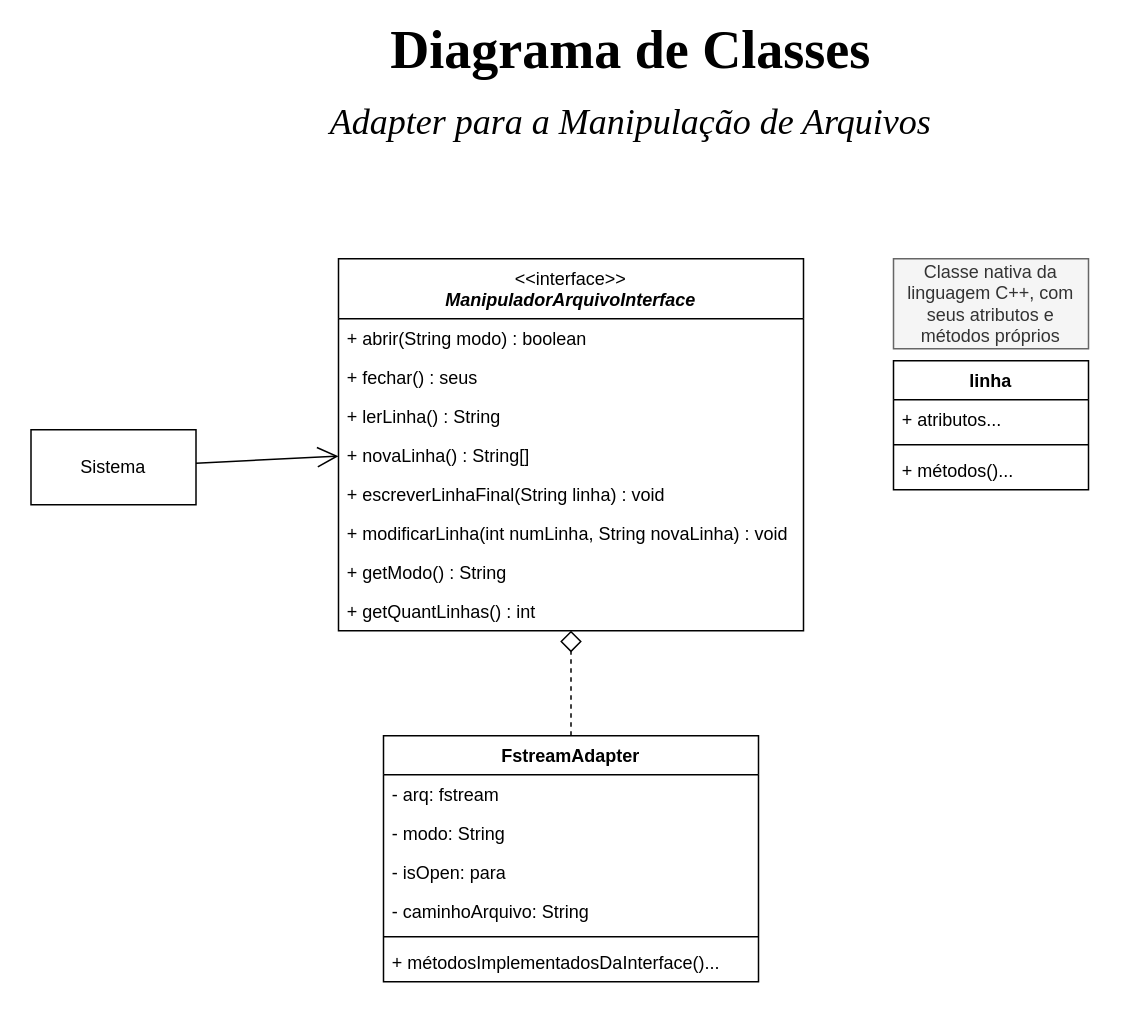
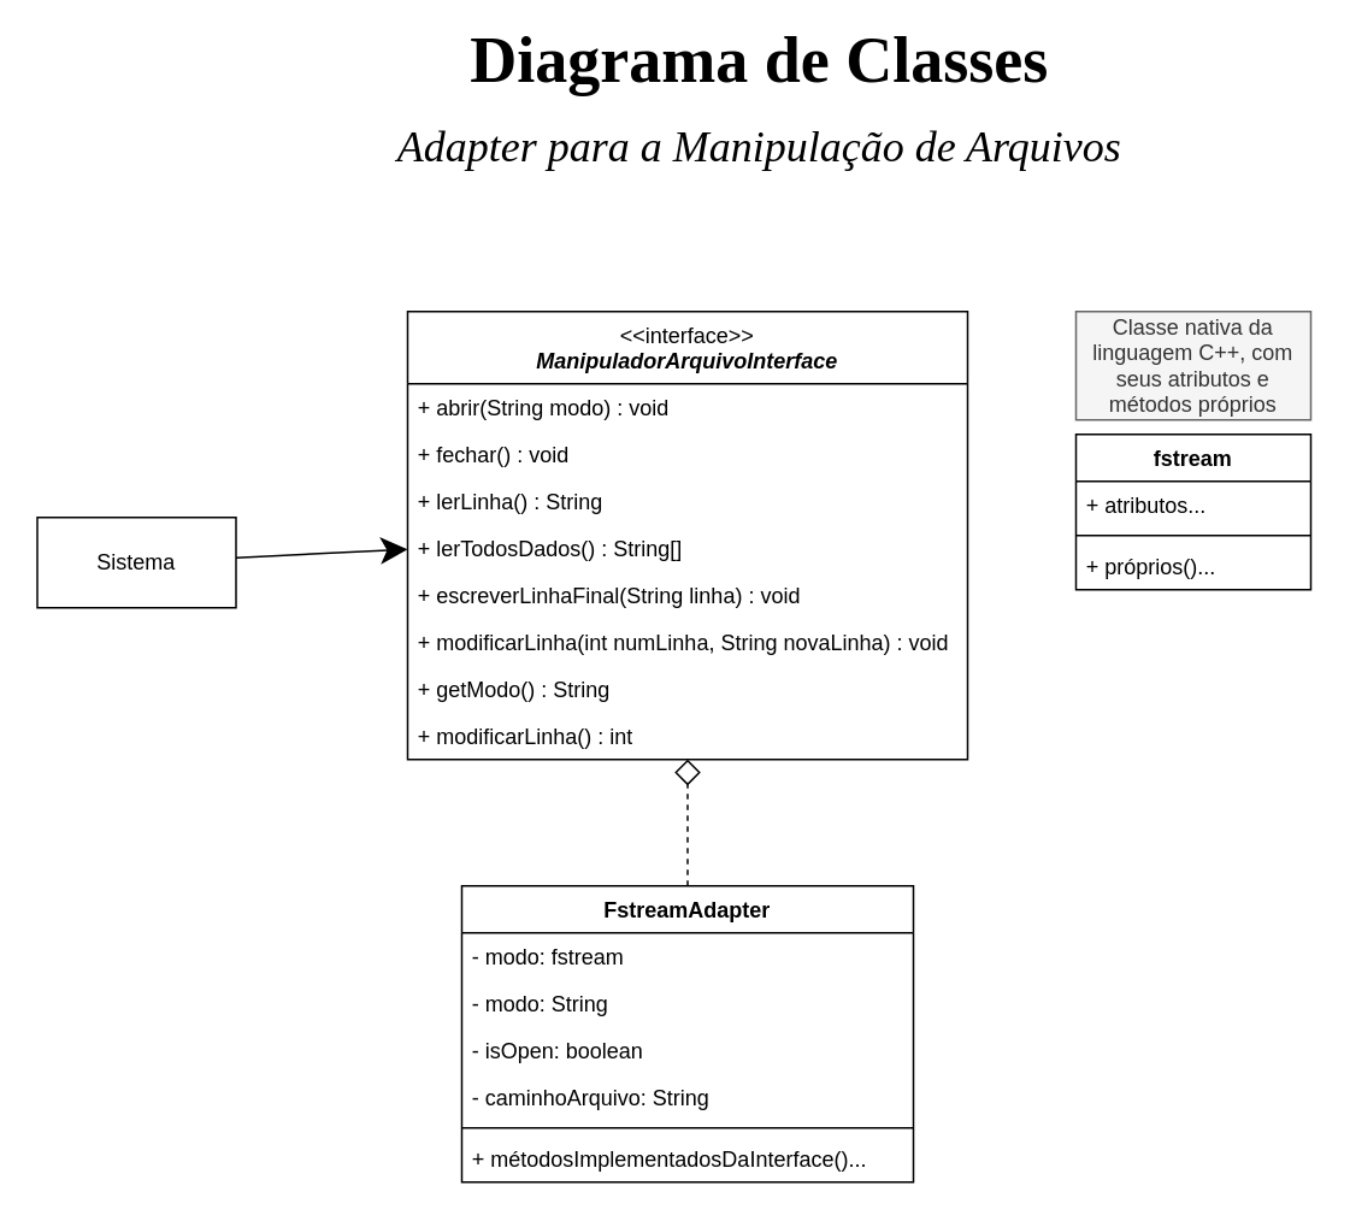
- <mxCell id="5" value="+ abrir(String modo) : boolean" style="text;strokeColor=none;fillColor=none;align=left;verticalAlign=top;spacingLeft=4;spacingRight=4;overflow=hidden;rotatable=0;points=[[0,0.5],[1,0.5]];portConstraint=eastwest;whiteSpace=wrap;html=1;" parent="4" vertex="1"><mxGeometry y="40" width="310" height="26" as="geometry" /></mxCell>
+ <mxCell id="5" value="+ abrir(String modo) : void" style="text;strokeColor=none;fillColor=none;align=left;verticalAlign=top;spacingLeft=4;spacingRight=4;overflow=hidden;rotatable=0;points=[[0,0.5],[1,0.5]];portConstraint=eastwest;whiteSpace=wrap;html=1;" parent="4" vertex="1"><mxGeometry y="40" width="310" height="26" as="geometry" /></mxCell>
- <mxCell id="6" value="+ fechar() : seus" style="text;strokeColor=none;fillColor=none;align=left;verticalAlign=top;spacingLeft=4;spacingRight=4;overflow=hidden;rotatable=0;points=[[0,0.5],[1,0.5]];portConstraint=eastwest;whiteSpace=wrap;html=1;" parent="4" vertex="1"><mxGeometry y="66" width="310" height="26" as="geometry" /></mxCell>
+ <mxCell id="6" value="+ fechar() : void" style="text;strokeColor=none;fillColor=none;align=left;verticalAlign=top;spacingLeft=4;spacingRight=4;overflow=hidden;rotatable=0;points=[[0,0.5],[1,0.5]];portConstraint=eastwest;whiteSpace=wrap;html=1;" parent="4" vertex="1"><mxGeometry y="66" width="310" height="26" as="geometry" /></mxCell>
- <mxCell id="22" value="linha" style="swimlane;fontStyle=1;align=center;verticalAlign=top;childLayout=stackLayout;horizontal=1;startSize=26;horizontalStack=0;resizeParent=1;resizeParentMax=0;resizeLast=0;collapsible=1;marginBottom=0;whiteSpace=wrap;html=1;" parent="20" vertex="1"><mxGeometry y="68" width="130" height="86" as="geometry"><mxRectangle y="68" width="80" height="30" as="alternateBounds" /></mxGeometry></mxCell>
+ <mxCell id="22" value="fstream" style="swimlane;fontStyle=1;align=center;verticalAlign=top;childLayout=stackLayout;horizontal=1;startSize=26;horizontalStack=0;resizeParent=1;resizeParentMax=0;resizeLast=0;collapsible=1;marginBottom=0;whiteSpace=wrap;html=1;" parent="20" vertex="1"><mxGeometry y="68" width="130" height="86" as="geometry"><mxRectangle y="68" width="80" height="30" as="alternateBounds" /></mxGeometry></mxCell>
- <mxCell id="27" value="" style="endArrow=open;endFill=1;endSize=12;html=1;" parent="1" source="3" target="4" edge="1"><mxGeometry width="160" relative="1" as="geometry"><mxPoint x="315" y="360" as="sourcePoint" /><mxPoint x="475" y="360" as="targetPoint" /><Array as="points" /></mxGeometry></mxCell>
+ <mxCell id="27" value="" style="endArrow=classic;endFill=1;endSize=12;html=1;" parent="1" source="3" target="4" edge="1"><mxGeometry width="160" relative="1" as="geometry"><mxPoint x="315" y="360" as="sourcePoint" /><mxPoint x="475" y="360" as="targetPoint" /><Array as="points" /></mxGeometry></mxCell>
- <mxCell id="8" value="+ novaLinha() : String[]" style="text;strokeColor=none;fillColor=none;align=left;verticalAlign=top;spacingLeft=4;spacingRight=4;overflow=hidden;rotatable=0;points=[[0,0.5],[1,0.5]];portConstraint=eastwest;whiteSpace=wrap;html=1;" parent="4" vertex="1"><mxGeometry y="118" width="310" height="26" as="geometry" /></mxCell>
+ <mxCell id="8" value="+ lerTodosDados() : String[]" style="text;strokeColor=none;fillColor=none;align=left;verticalAlign=top;spacingLeft=4;spacingRight=4;overflow=hidden;rotatable=0;points=[[0,0.5],[1,0.5]];portConstraint=eastwest;whiteSpace=wrap;html=1;" parent="4" vertex="1"><mxGeometry y="118" width="310" height="26" as="geometry" /></mxCell>
- <mxCell id="25" value="+ métodos()..." style="text;strokeColor=none;fillColor=none;align=left;verticalAlign=top;spacingLeft=4;spacingRight=4;overflow=hidden;rotatable=0;points=[[0,0.5],[1,0.5]];portConstraint=eastwest;whiteSpace=wrap;html=1;" parent="22" vertex="1"><mxGeometry y="60" width="130" height="26" as="geometry" /></mxCell>
+ <mxCell id="25" value="+ próprios()..." style="text;strokeColor=none;fillColor=none;align=left;verticalAlign=top;spacingLeft=4;spacingRight=4;overflow=hidden;rotatable=0;points=[[0,0.5],[1,0.5]];portConstraint=eastwest;whiteSpace=wrap;html=1;" parent="22" vertex="1"><mxGeometry y="60" width="130" height="26" as="geometry" /></mxCell>
- <mxCell id="12" value="+ getQuantLinhas() : int" style="text;strokeColor=none;fillColor=none;align=left;verticalAlign=top;spacingLeft=4;spacingRight=4;overflow=hidden;rotatable=0;points=[[0,0.5],[1,0.5]];portConstraint=eastwest;whiteSpace=wrap;html=1;" vertex="1" parent="4"><mxGeometry y="222" width="310" height="26" as="geometry" /></mxCell>
+ <mxCell id="12" value="+ modificarLinha() : int" style="text;strokeColor=none;fillColor=none;align=left;verticalAlign=top;spacingLeft=4;spacingRight=4;overflow=hidden;rotatable=0;points=[[0,0.5],[1,0.5]];portConstraint=eastwest;whiteSpace=wrap;html=1;" vertex="1" parent="4"><mxGeometry y="222" width="310" height="26" as="geometry" /></mxCell>
- <mxCell id="14" value="- arq: fstream" style="text;strokeColor=none;fillColor=none;align=left;verticalAlign=top;spacingLeft=4;spacingRight=4;overflow=hidden;rotatable=0;points=[[0,0.5],[1,0.5]];portConstraint=eastwest;whiteSpace=wrap;html=1;" parent="13" vertex="1"><mxGeometry y="26" width="250" height="26" as="geometry" /></mxCell>
+ <mxCell id="14" value="- modo: fstream" style="text;strokeColor=none;fillColor=none;align=left;verticalAlign=top;spacingLeft=4;spacingRight=4;overflow=hidden;rotatable=0;points=[[0,0.5],[1,0.5]];portConstraint=eastwest;whiteSpace=wrap;html=1;" parent="13" vertex="1"><mxGeometry y="26" width="250" height="26" as="geometry" /></mxCell>
- <mxCell id="16" value="- isOpen: para" style="text;strokeColor=none;fillColor=none;align=left;verticalAlign=top;spacingLeft=4;spacingRight=4;overflow=hidden;rotatable=0;points=[[0,0.5],[1,0.5]];portConstraint=eastwest;whiteSpace=wrap;html=1;" parent="13" vertex="1"><mxGeometry y="78" width="250" height="26" as="geometry" /></mxCell>
+ <mxCell id="16" value="- isOpen: boolean" style="text;strokeColor=none;fillColor=none;align=left;verticalAlign=top;spacingLeft=4;spacingRight=4;overflow=hidden;rotatable=0;points=[[0,0.5],[1,0.5]];portConstraint=eastwest;whiteSpace=wrap;html=1;" parent="13" vertex="1"><mxGeometry y="78" width="250" height="26" as="geometry" /></mxCell>
